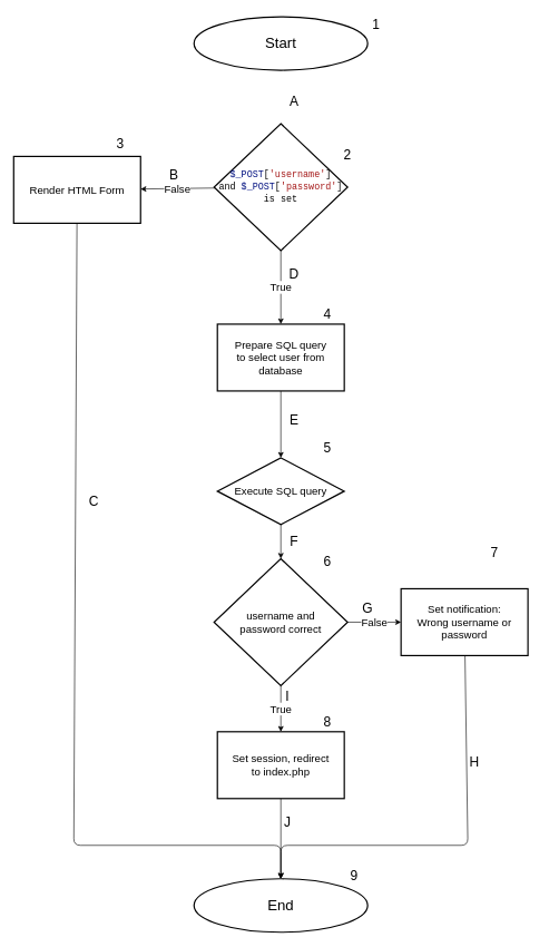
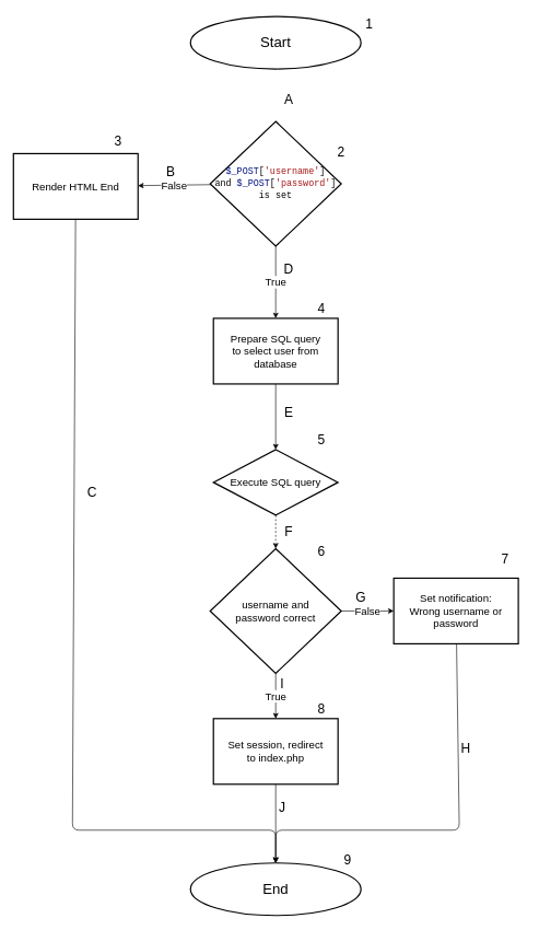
- <mxCell id="7" value="Render HTML Form" style="whiteSpace=wrap;strokeWidth=2;spacingLeft=20;spacingRight=20;labelBackgroundColor=none;fontSize=16;" vertex="1" parent="1"><mxGeometry x="20" y="233" width="190" height="100" as="geometry" /></mxCell>
+ <mxCell id="7" value="Render HTML End" style="whiteSpace=wrap;strokeWidth=2;spacingLeft=20;spacingRight=20;labelBackgroundColor=none;fontSize=16;" vertex="1" parent="1"><mxGeometry x="20" y="233" width="190" height="100" as="geometry" /></mxCell>
- <mxCell id="10" style="edgeStyle=none;html=1;entryX=0.5;entryY=0;entryDx=0;entryDy=0;fontSize=16;" edge="1" parent="1" source="11" target="14"><mxGeometry relative="1" as="geometry" /></mxCell>
+ <mxCell id="10" style="edgeStyle=none;html=1;entryX=0.5;entryY=0;entryDx=0;entryDy=0;fontSize=16;dashed=1;" edge="1" parent="1" source="11" target="14"><mxGeometry relative="1" as="geometry" /></mxCell>
- <mxCell id="26" value="7" style="text;html=1;strokeColor=none;fillColor=none;align=center;verticalAlign=middle;whiteSpace=wrap;rounded=0;labelBackgroundColor=none;fontSize=20;" vertex="1" parent="1"><mxGeometry x="710" y="810" width="60" height="30" as="geometry" /></mxCell>
+ <mxCell id="26" value="7" style="text;html=1;strokeColor=none;fillColor=none;align=center;verticalAlign=middle;whiteSpace=wrap;rounded=0;labelBackgroundColor=none;fontSize=20;" vertex="1" parent="1"><mxGeometry x="740" y="835" width="60" height="30" as="geometry" /></mxCell>
